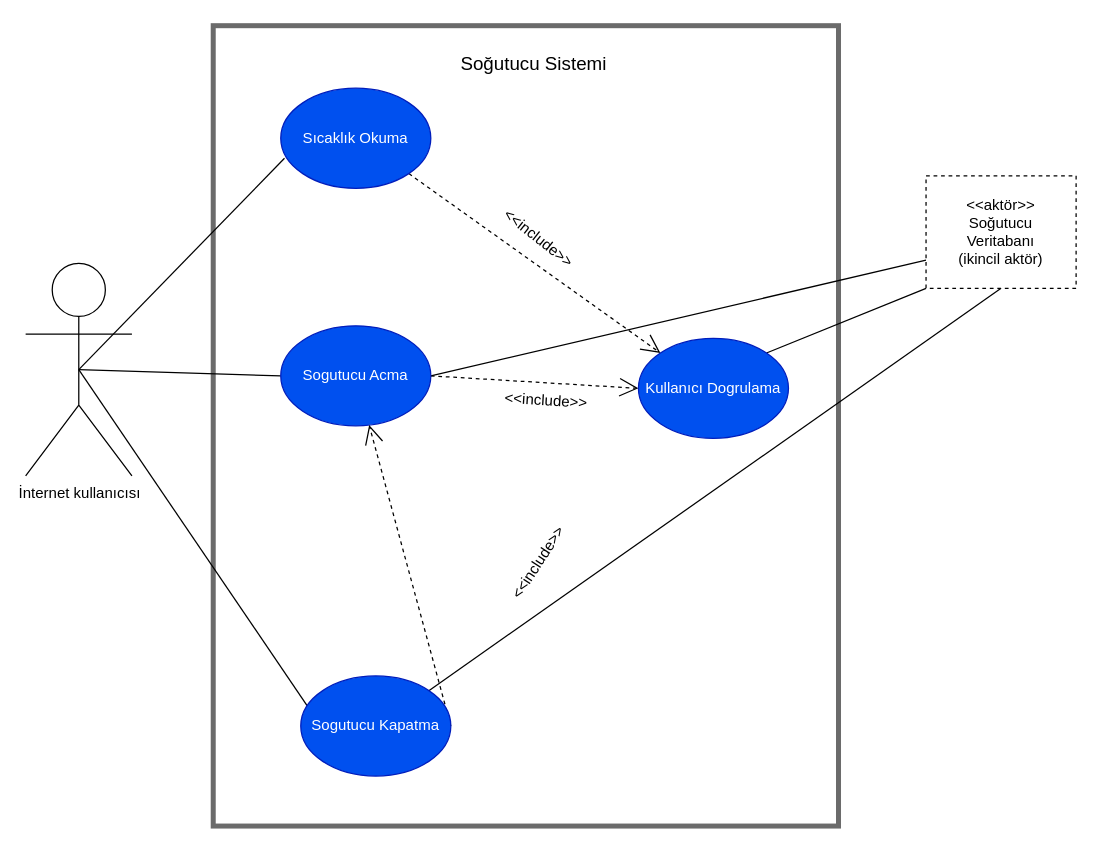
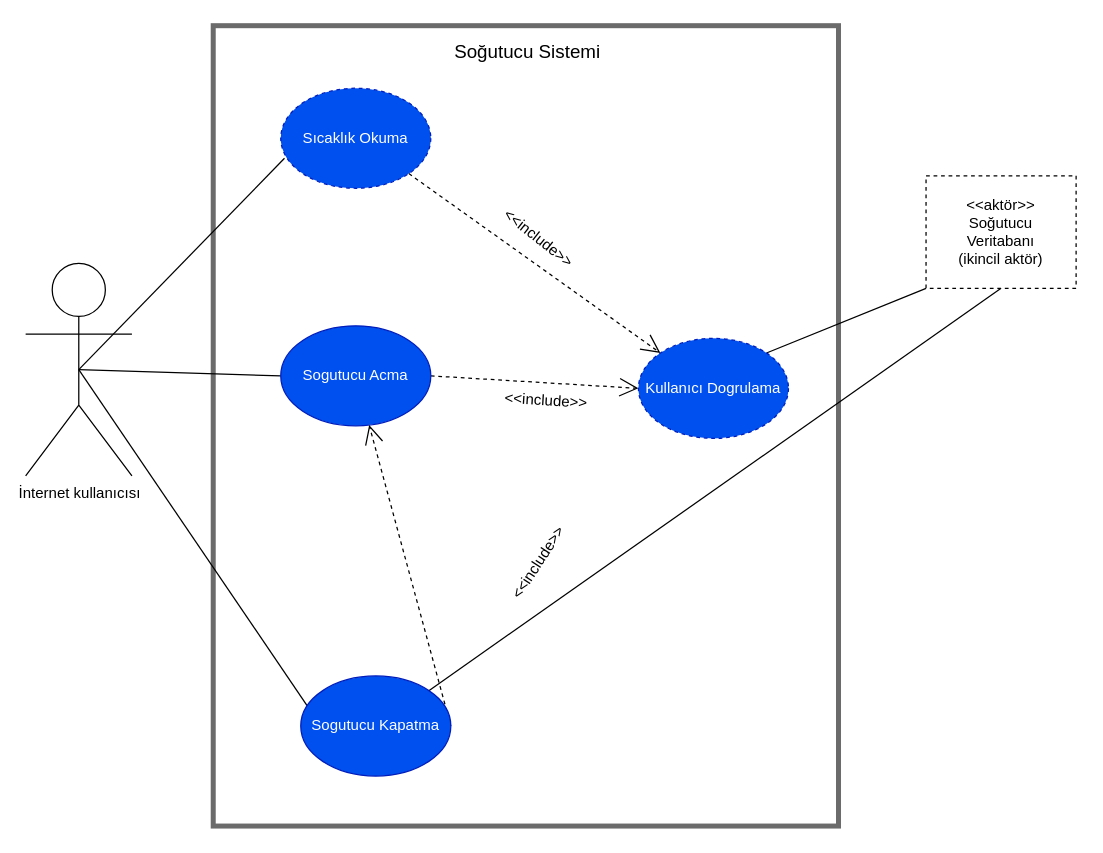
- <mxCell id="21" value="&lt;font style=&quot;font-size: 15px&quot;&gt;Soğutucu Sistemi&lt;/font&gt;" style="text;html=1;align=center;verticalAlign=middle;resizable=0;points=[];autosize=1;strokeColor=none;fontStyle=0;fontSize=18;" parent="1" vertex="1"><mxGeometry x="361" y="35" width="130" height="30" as="geometry" /></mxCell>
+ <mxCell id="21" value="&lt;font style=&quot;font-size: 15px&quot;&gt;Soğutucu Sistemi&lt;/font&gt;" style="text;html=1;align=center;verticalAlign=middle;resizable=0;points=[];autosize=1;strokeColor=none;fontStyle=0;fontSize=18;" parent="1" vertex="1"><mxGeometry x="356" y="25" width="130" height="30" as="geometry" /></mxCell>
- <mxCell id="8" value="Sıcaklık Okuma" style="ellipse;whiteSpace=wrap;html=1;fillColor=#0050ef;strokeColor=#001DBC;fontColor=#ffffff;" parent="1" vertex="1"><mxGeometry x="224" y="70" width="120" height="80" as="geometry" /></mxCell>
+ <mxCell id="8" value="Sıcaklık Okuma" style="ellipse;whiteSpace=wrap;html=1;fillColor=#0050ef;strokeColor=#001DBC;fontColor=#ffffff;dashed=1;" parent="1" vertex="1"><mxGeometry x="224" y="70" width="120" height="80" as="geometry" /></mxCell>
- <mxCell id="10" style="edgeStyle=none;rounded=0;orthogonalLoop=1;jettySize=auto;html=1;exitX=1;exitY=0.5;exitDx=0;exitDy=0;entryX=0;entryY=0.75;entryDx=0;entryDy=0;endArrow=none;endFill=0;startSize=6;endSize=13;" parent="1" source="11" target="18" edge="1"><mxGeometry relative="1" as="geometry" /></mxCell>
- <mxCell id="16" value="Kullanıcı Dogrulama" style="ellipse;whiteSpace=wrap;html=1;fillColor=#0050ef;strokeColor=#001DBC;fontColor=#ffffff;" parent="1" vertex="1"><mxGeometry x="510" y="270" width="120" height="80" as="geometry" /></mxCell>
+ <mxCell id="16" value="Kullanıcı Dogrulama" style="ellipse;whiteSpace=wrap;html=1;fillColor=#0050ef;strokeColor=#001DBC;fontColor=#ffffff;dashed=1;" parent="1" vertex="1"><mxGeometry x="510" y="270" width="120" height="80" as="geometry" /></mxCell>
